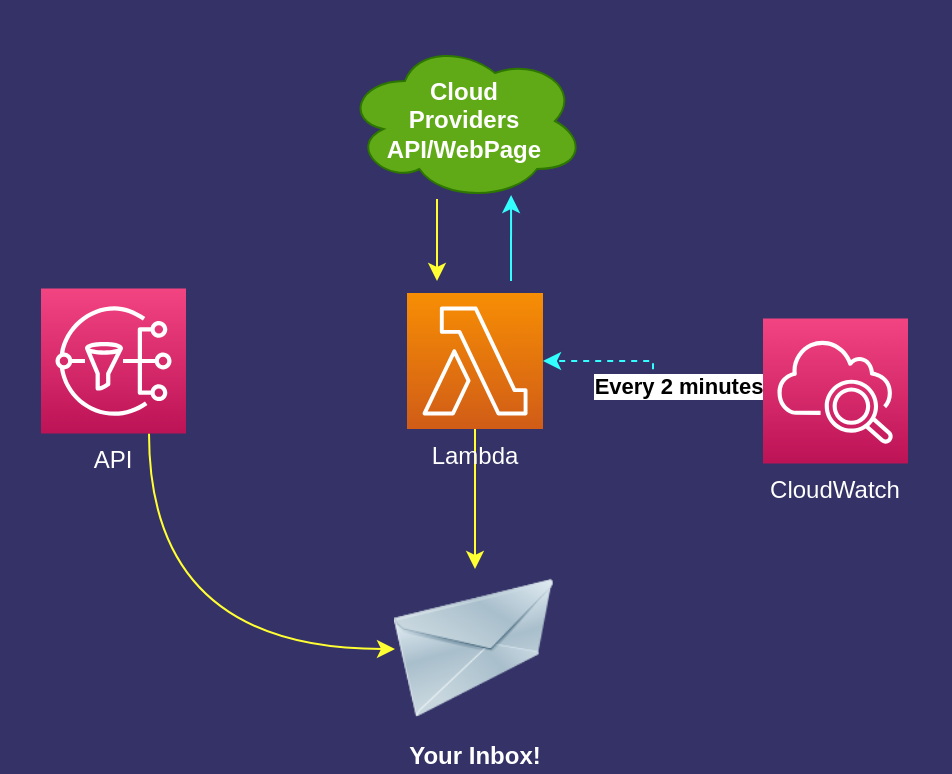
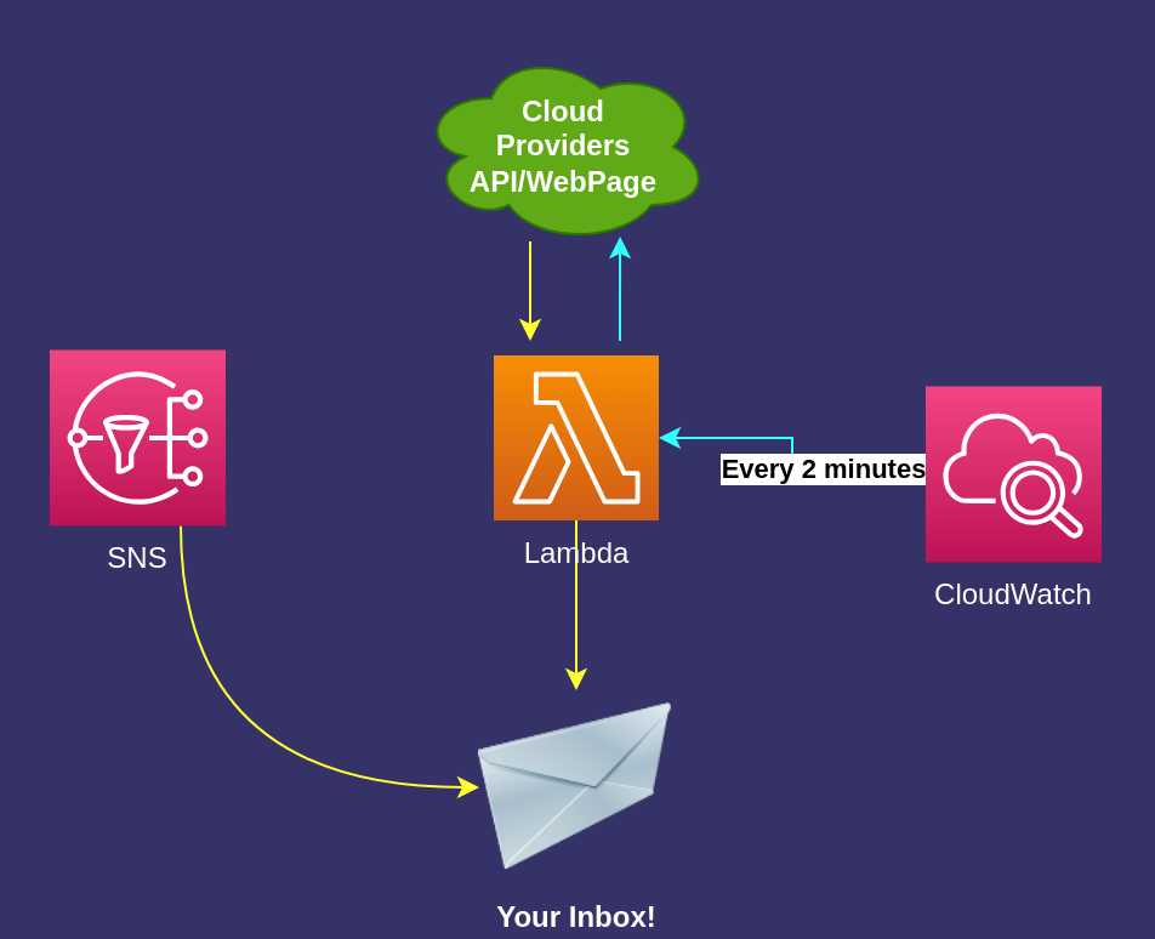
- <mxCell id="2" style="edgeStyle=orthogonalEdgeStyle;rounded=0;orthogonalLoop=1;jettySize=auto;html=1;fillColor=#d80073;strokeColor=#33FFFF;dashed=1;" parent="1" source="4" target="6" edge="1"><mxGeometry relative="1" as="geometry" /></mxCell>
+ <mxCell id="2" style="edgeStyle=orthogonalEdgeStyle;rounded=0;orthogonalLoop=1;jettySize=auto;html=1;fillColor=#d80073;strokeColor=#33FFFF;" parent="1" source="4" target="6" edge="1"><mxGeometry relative="1" as="geometry" /></mxCell>
- <mxCell id="11" value="&lt;font color=&quot;#ffffff&quot;&gt;API&lt;/font&gt;" style="outlineConnect=0;fontColor=#232F3E;gradientColor=#F34482;gradientDirection=north;fillColor=#BC1356;strokeColor=#ffffff;dashed=0;verticalLabelPosition=bottom;verticalAlign=top;align=center;html=1;fontSize=12;fontStyle=0;aspect=fixed;shape=mxgraph.aws4.resourceIcon;resIcon=mxgraph.aws4.sns;" vertex="1" parent="1"><mxGeometry x="20" y="143.75" width="72.5" height="72.5" as="geometry" /></mxCell>
+ <mxCell id="11" value="&lt;font color=&quot;#ffffff&quot;&gt;SNS&lt;/font&gt;" style="outlineConnect=0;fontColor=#232F3E;gradientColor=#F34482;gradientDirection=north;fillColor=#BC1356;strokeColor=#ffffff;dashed=0;verticalLabelPosition=bottom;verticalAlign=top;align=center;html=1;fontSize=12;fontStyle=0;aspect=fixed;shape=mxgraph.aws4.resourceIcon;resIcon=mxgraph.aws4.sns;" vertex="1" parent="1"><mxGeometry x="20" y="143.75" width="72.5" height="72.5" as="geometry" /></mxCell>
